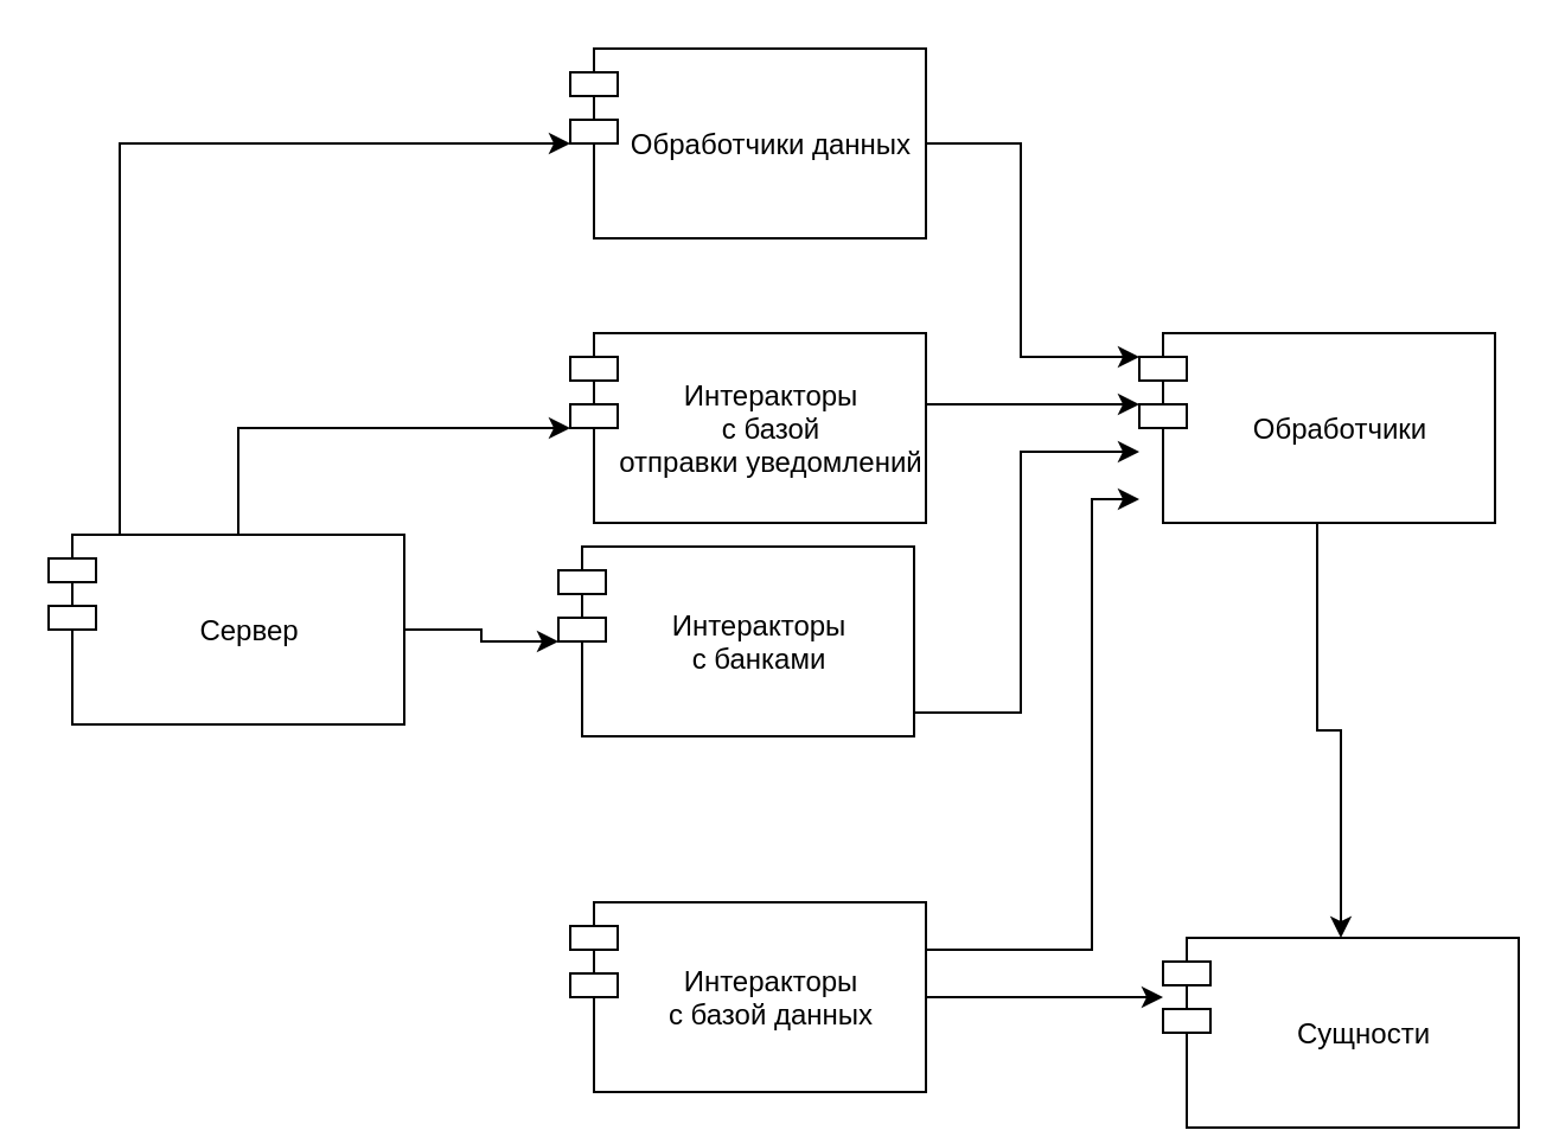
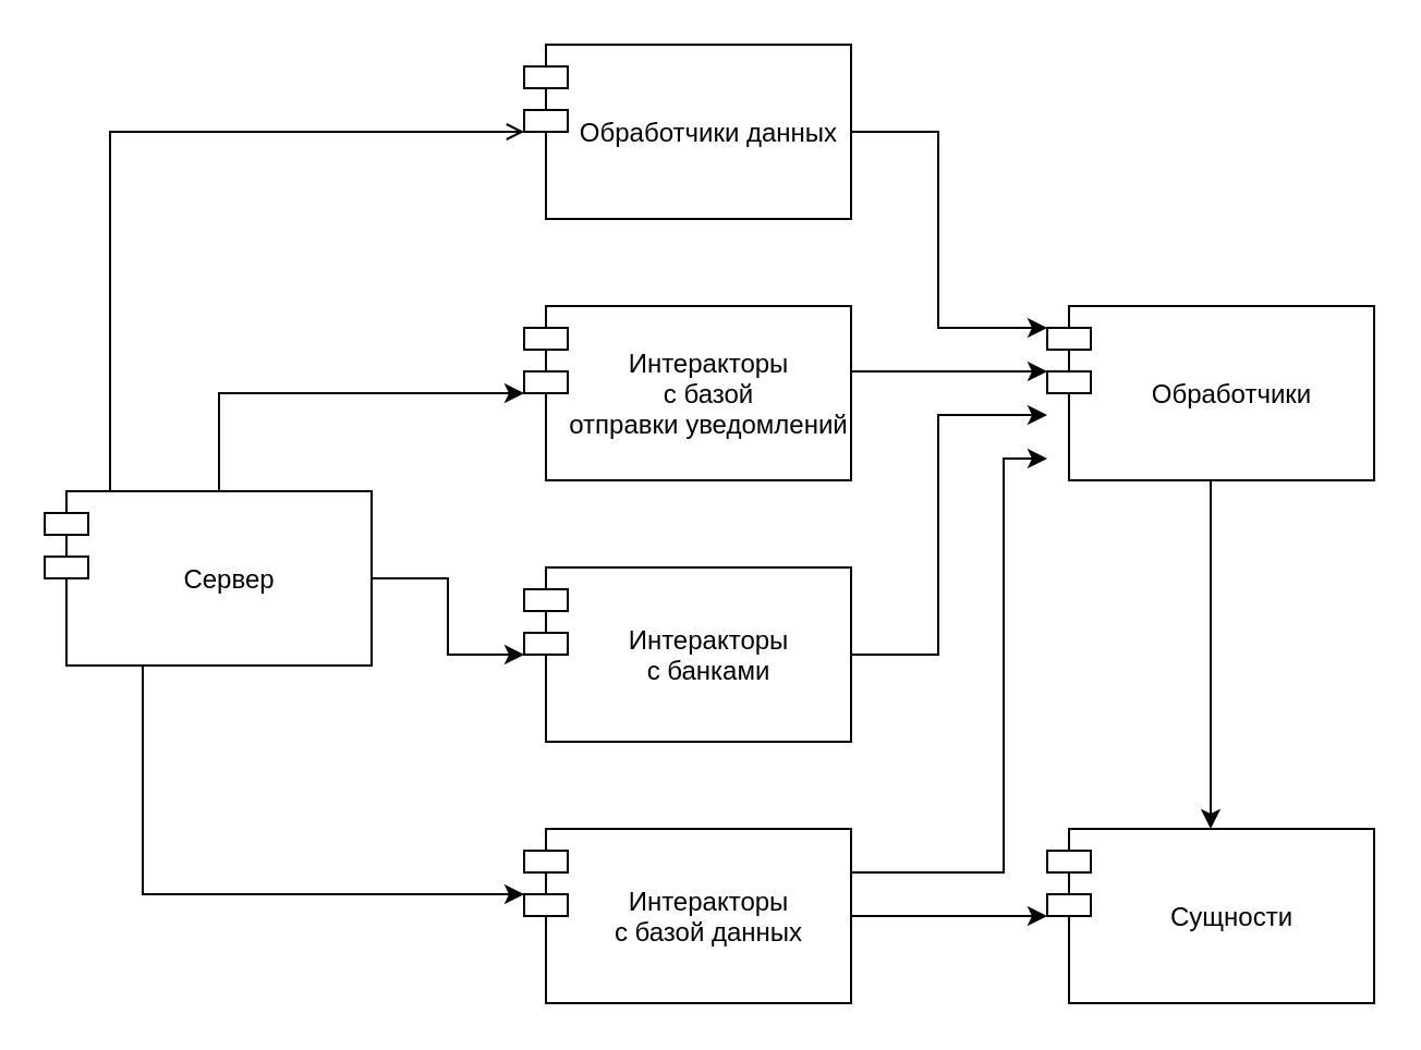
- <mxCell id="17" style="edgeStyle=orthogonalEdgeStyle;rounded=0;orthogonalLoop=1;jettySize=auto;html=1;verticalAlign=middle;" parent="1" source="18" target="9" edge="1"><mxGeometry relative="1" as="geometry"><Array as="points"><mxPoint x="50" y="60" /></Array></mxGeometry></mxCell>
+ <mxCell id="17" style="edgeStyle=orthogonalEdgeStyle;rounded=0;orthogonalLoop=1;jettySize=auto;html=1;verticalAlign=middle;endArrow=open;" parent="1" source="18" target="9" edge="1"><mxGeometry relative="1" as="geometry"><Array as="points"><mxPoint x="50" y="60" /></Array></mxGeometry></mxCell>
- <mxCell id="11" value="Интеракторы &#10;с банками" style="shape=module;align=left;spacingLeft=20;align=center;verticalAlign=middle;" parent="1" vertex="1"><mxGeometry x="235" y="230" width="150" height="80" as="geometry" /></mxCell>
+ <mxCell id="11" value="Интеракторы &#10;с банками" style="shape=module;align=left;spacingLeft=20;align=center;verticalAlign=middle;" parent="1" vertex="1"><mxGeometry x="240" y="260" width="150" height="80" as="geometry" /></mxCell>
+ <mxCell id="15" style="edgeStyle=orthogonalEdgeStyle;rounded=0;orthogonalLoop=1;jettySize=auto;html=1;verticalAlign=middle;" parent="1" source="18" target="4" edge="1"><mxGeometry relative="1" as="geometry"><Array as="points"><mxPoint x="65" y="410" /></Array></mxGeometry></mxCell>
- <mxCell id="7" value="Сущности" style="shape=module;align=left;spacingLeft=20;align=center;verticalAlign=middle;" parent="1" vertex="1"><mxGeometry x="490" y="395" width="150" height="80" as="geometry" /></mxCell>
+ <mxCell id="7" value="Сущности" style="shape=module;align=left;spacingLeft=20;align=center;verticalAlign=middle;" parent="1" vertex="1"><mxGeometry x="480" y="380" width="150" height="80" as="geometry" /></mxCell>
